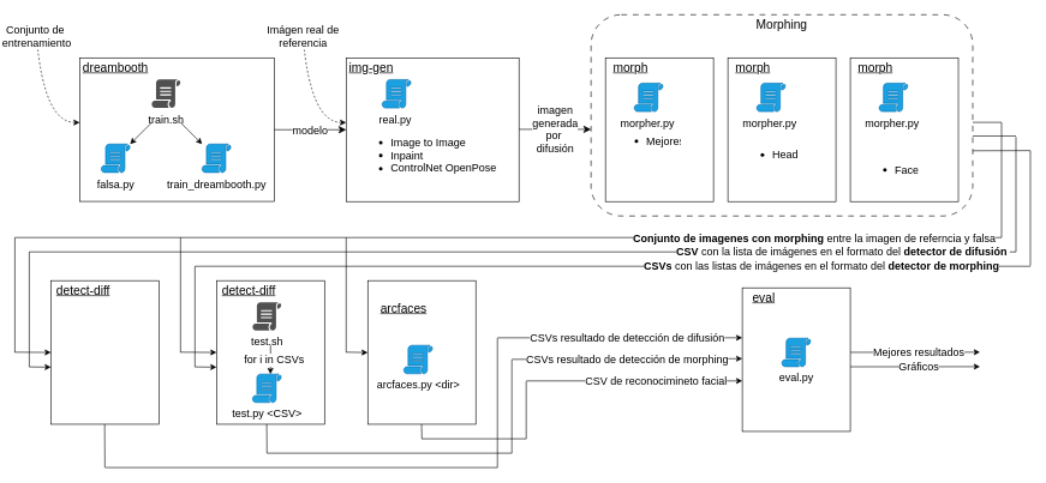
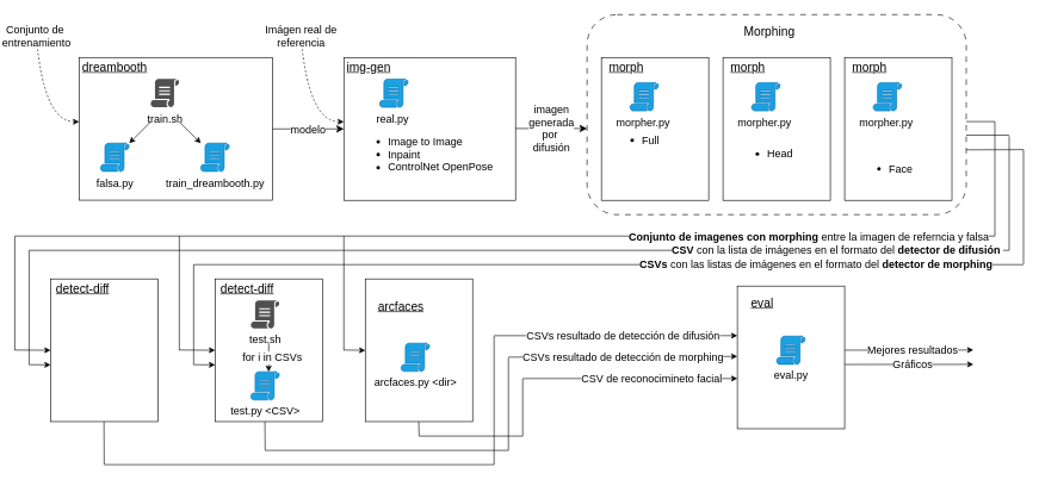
- <mxCell id="26" value="Morphing" style="text;html=1;strokeColor=none;fillColor=none;align=center;verticalAlign=middle;whiteSpace=wrap;rounded=0;fontSize=17;fontStyle=0" vertex="1" parent="1"><mxGeometry x="1045" y="20" width="80" height="30" as="geometry" /></mxCell>
+ <mxCell id="26" value="Morphing" style="text;html=1;strokeColor=none;fillColor=none;align=center;verticalAlign=middle;whiteSpace=wrap;rounded=0;fontSize=17;fontStyle=0" vertex="1" parent="1"><mxGeometry x="1035" y="30" width="80" height="30" as="geometry" /></mxCell>
- <mxCell id="17" value="&lt;ul&gt;&lt;li&gt;Mejores&lt;/li&gt;&lt;/ul&gt;" style="text;strokeColor=none;fillColor=none;html=1;whiteSpace=wrap;verticalAlign=middle;overflow=hidden;fontSize=15;fontColor=#000000;" vertex="1" parent="1"><mxGeometry x="855" y="169.75" width="90" height="50.75" as="geometry" /></mxCell>
+ <mxCell id="17" value="&lt;ul&gt;&lt;li&gt;Full&lt;/li&gt;&lt;/ul&gt;" style="text;strokeColor=none;fillColor=none;html=1;whiteSpace=wrap;verticalAlign=middle;overflow=hidden;fontSize=15;fontColor=#000000;" vertex="1" parent="1"><mxGeometry x="855" y="169.75" width="90" height="50.75" as="geometry" /></mxCell>
- <mxCell id="61" value="eval" style="text;html=1;strokeColor=none;fillColor=none;align=center;verticalAlign=middle;whiteSpace=wrap;rounded=0;fontSize=17;fontStyle=4" vertex="1" parent="1"><mxGeometry x="1030" y="400" width="60" height="30" as="geometry" /></mxCell>
+ <mxCell id="61" value="eval" style="text;html=1;strokeColor=none;fillColor=none;align=center;verticalAlign=middle;whiteSpace=wrap;rounded=0;fontSize=17;fontStyle=4" vertex="1" parent="1"><mxGeometry x="1035" y="410" width="60" height="30" as="geometry" /></mxCell>
